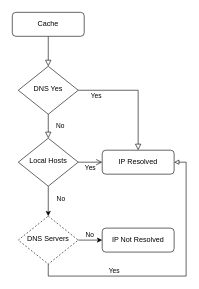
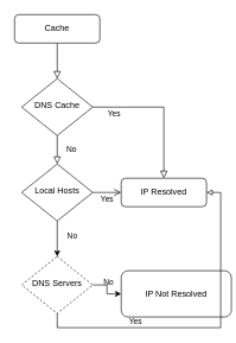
- <mxCell id="6" value="DNS Yes" style="rhombus;whiteSpace=wrap;html=1;shadow=0;fontFamily=Helvetica;fontSize=12;align=center;strokeWidth=1;spacing=6;spacingTop=-4;" parent="1" vertex="1"><mxGeometry x="30" y="110" width="100" height="80" as="geometry" /></mxCell>
+ <mxCell id="6" value="DNS Cache" style="rhombus;whiteSpace=wrap;html=1;shadow=0;fontFamily=Helvetica;fontSize=12;align=center;strokeWidth=1;spacing=6;spacingTop=-4;" parent="1" vertex="1"><mxGeometry x="30" y="110" width="100" height="80" as="geometry" /></mxCell>
- <mxCell id="11" value="IP Not Resolved" style="rounded=1;whiteSpace=wrap;html=1;fontSize=12;glass=0;strokeWidth=1;shadow=0;" parent="1" vertex="1"><mxGeometry x="170" y="380" width="120" height="40" as="geometry" /></mxCell>
+ <mxCell id="11" value="IP Not Resolved" style="rounded=1;whiteSpace=wrap;html=1;fontSize=12;glass=0;strokeWidth=1;shadow=0;" parent="1" vertex="1"><mxGeometry x="170" y="380" width="155" height="65" as="geometry" /></mxCell>
